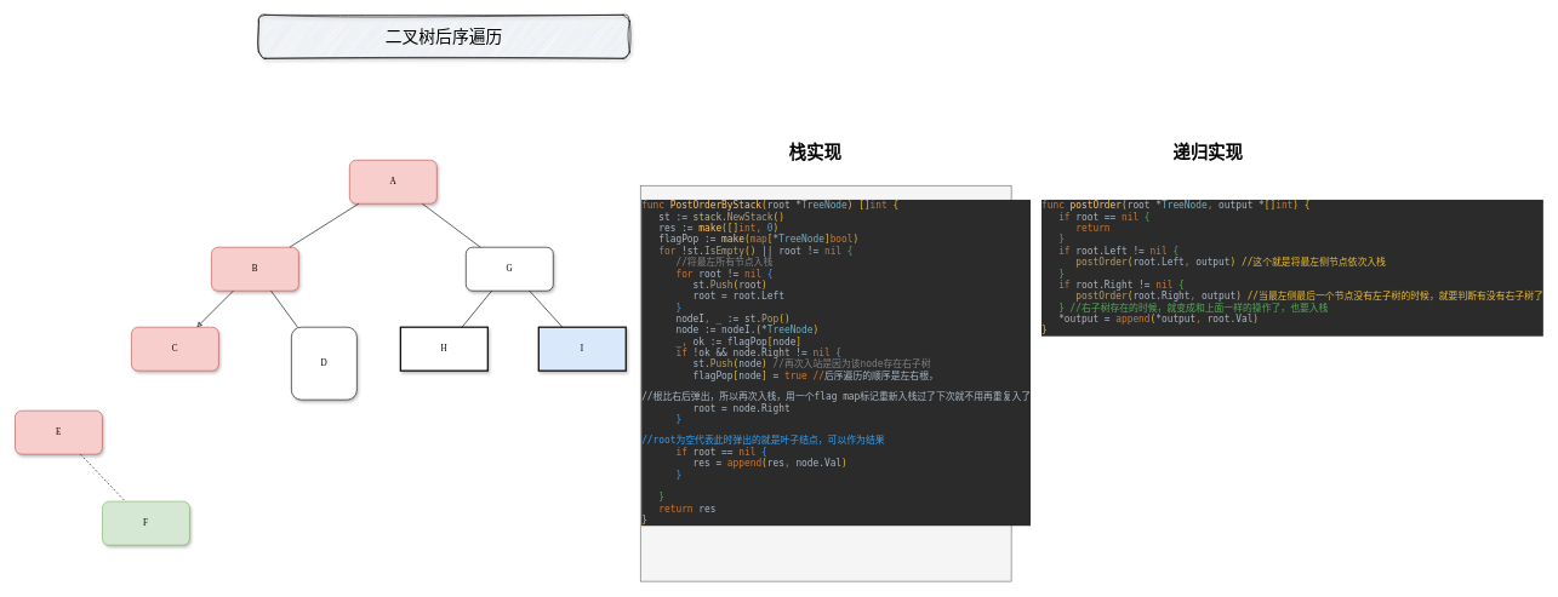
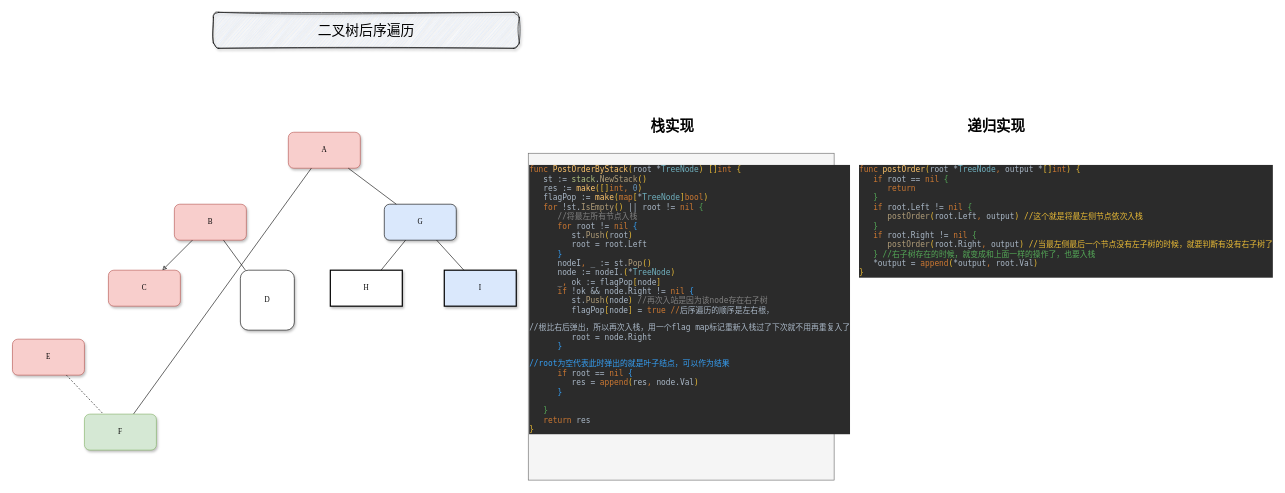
- <mxCell id="6" value="" style="rounded=0;html=1;labelBackgroundColor=none;startArrow=none;startFill=0;startSize=5;endArrow=none;endFill=0;endSize=5;jettySize=auto;orthogonalLoop=1;strokeWidth=1;fontFamily=Verdana;fontSize=12" parent="1" source="2" target="3" edge="1"><mxGeometry x="-0.359" y="-11" relative="1" as="geometry"><mxPoint as="offset" /></mxGeometry></mxCell>
+ <mxCell id="6" value="" style="rounded=0;html=1;labelBackgroundColor=none;startArrow=none;startFill=0;startSize=5;endArrow=none;endFill=0;endSize=5;jettySize=auto;orthogonalLoop=1;strokeWidth=1;fontFamily=Verdana;fontSize=12;" parent="1" source="2" target="12" edge="1"><mxGeometry x="-0.359" y="-11" relative="1" as="geometry"><mxPoint as="offset" /></mxGeometry></mxCell>
- <mxCell id="4" value="&lt;span&gt;G&lt;/span&gt;" style="whiteSpace=wrap;html=1;rounded=1;shadow=1;labelBackgroundColor=none;strokeWidth=1;fontFamily=Verdana;fontSize=12;align=center;" parent="1" vertex="1"><mxGeometry x="640" y="340" width="120" height="60" as="geometry" /></mxCell>
+ <mxCell id="4" value="&lt;span&gt;G&lt;/span&gt;" style="whiteSpace=wrap;html=1;rounded=1;shadow=1;labelBackgroundColor=none;strokeWidth=1;fontFamily=Verdana;fontSize=12;align=center;fillColor=#dae8fc;" parent="1" vertex="1"><mxGeometry x="640" y="340" width="120" height="60" as="geometry" /></mxCell>
